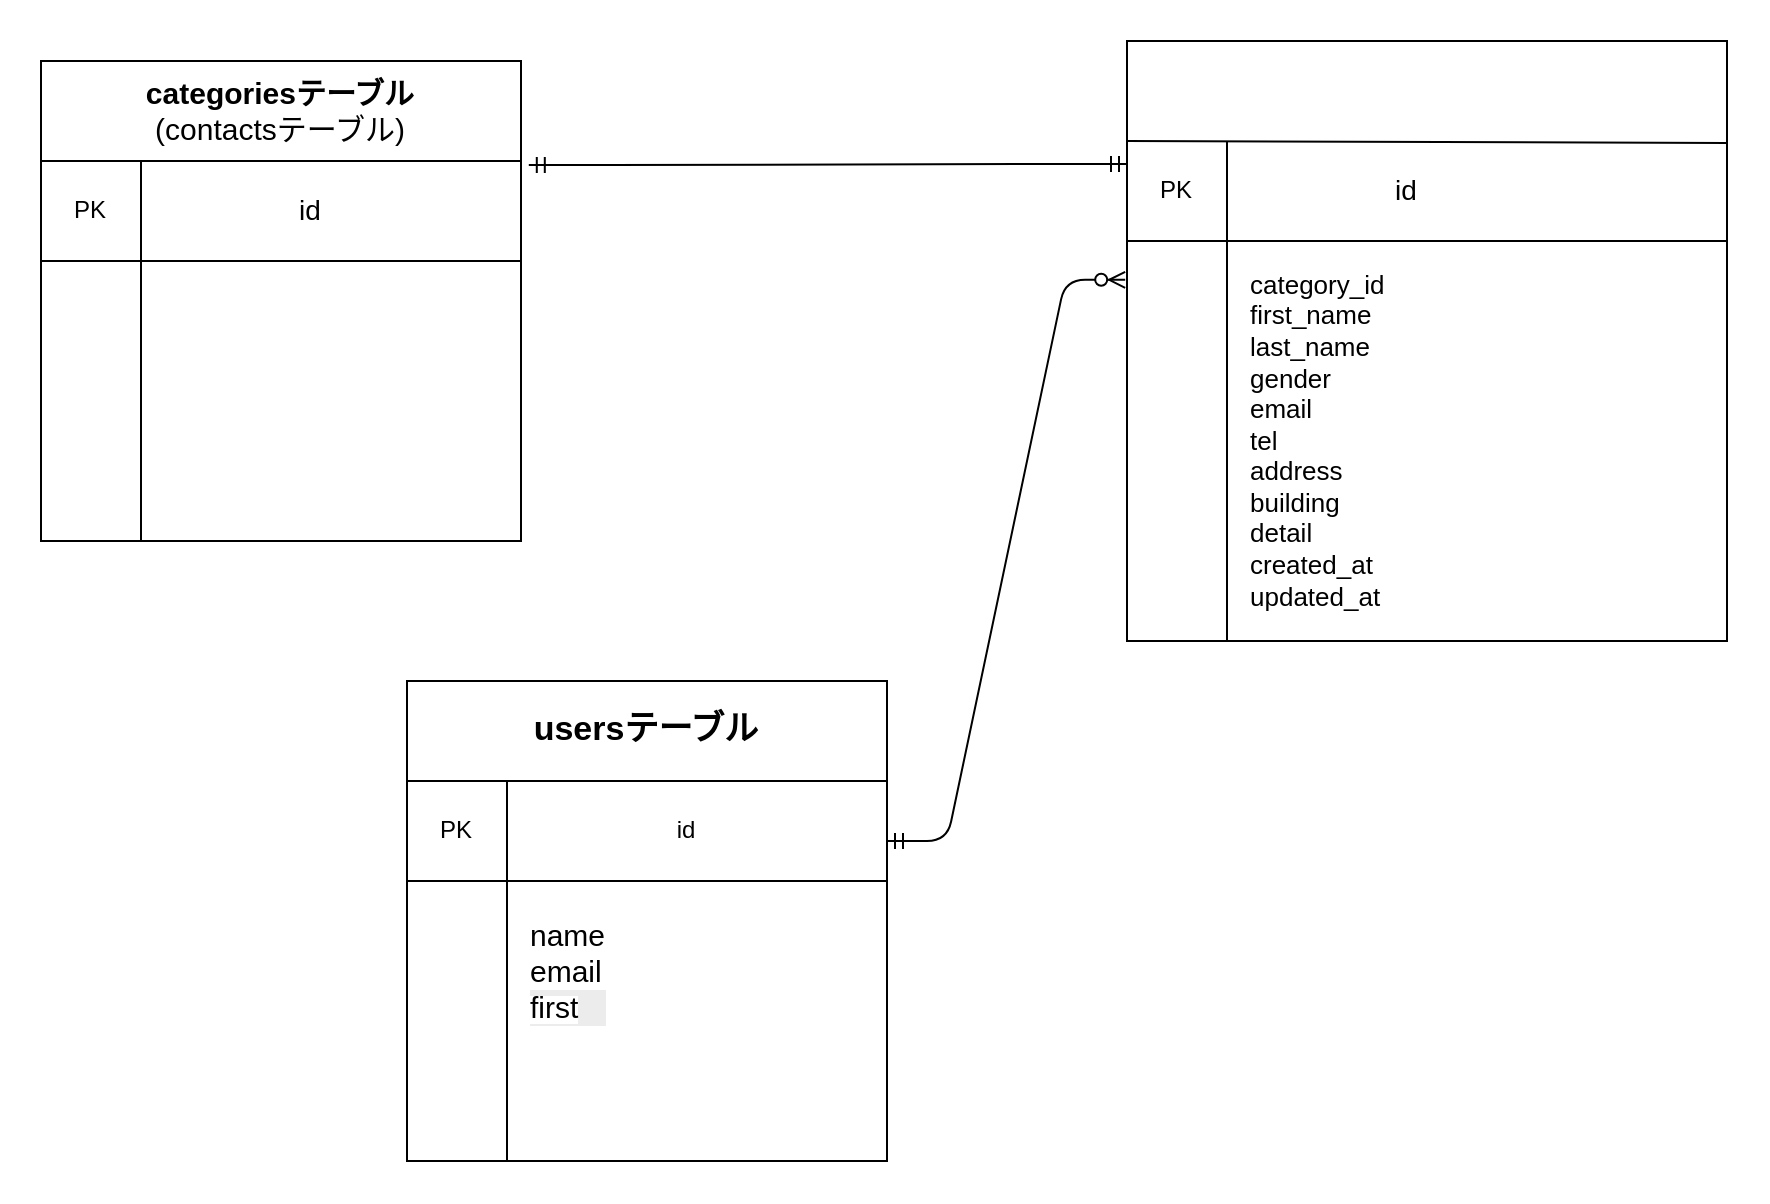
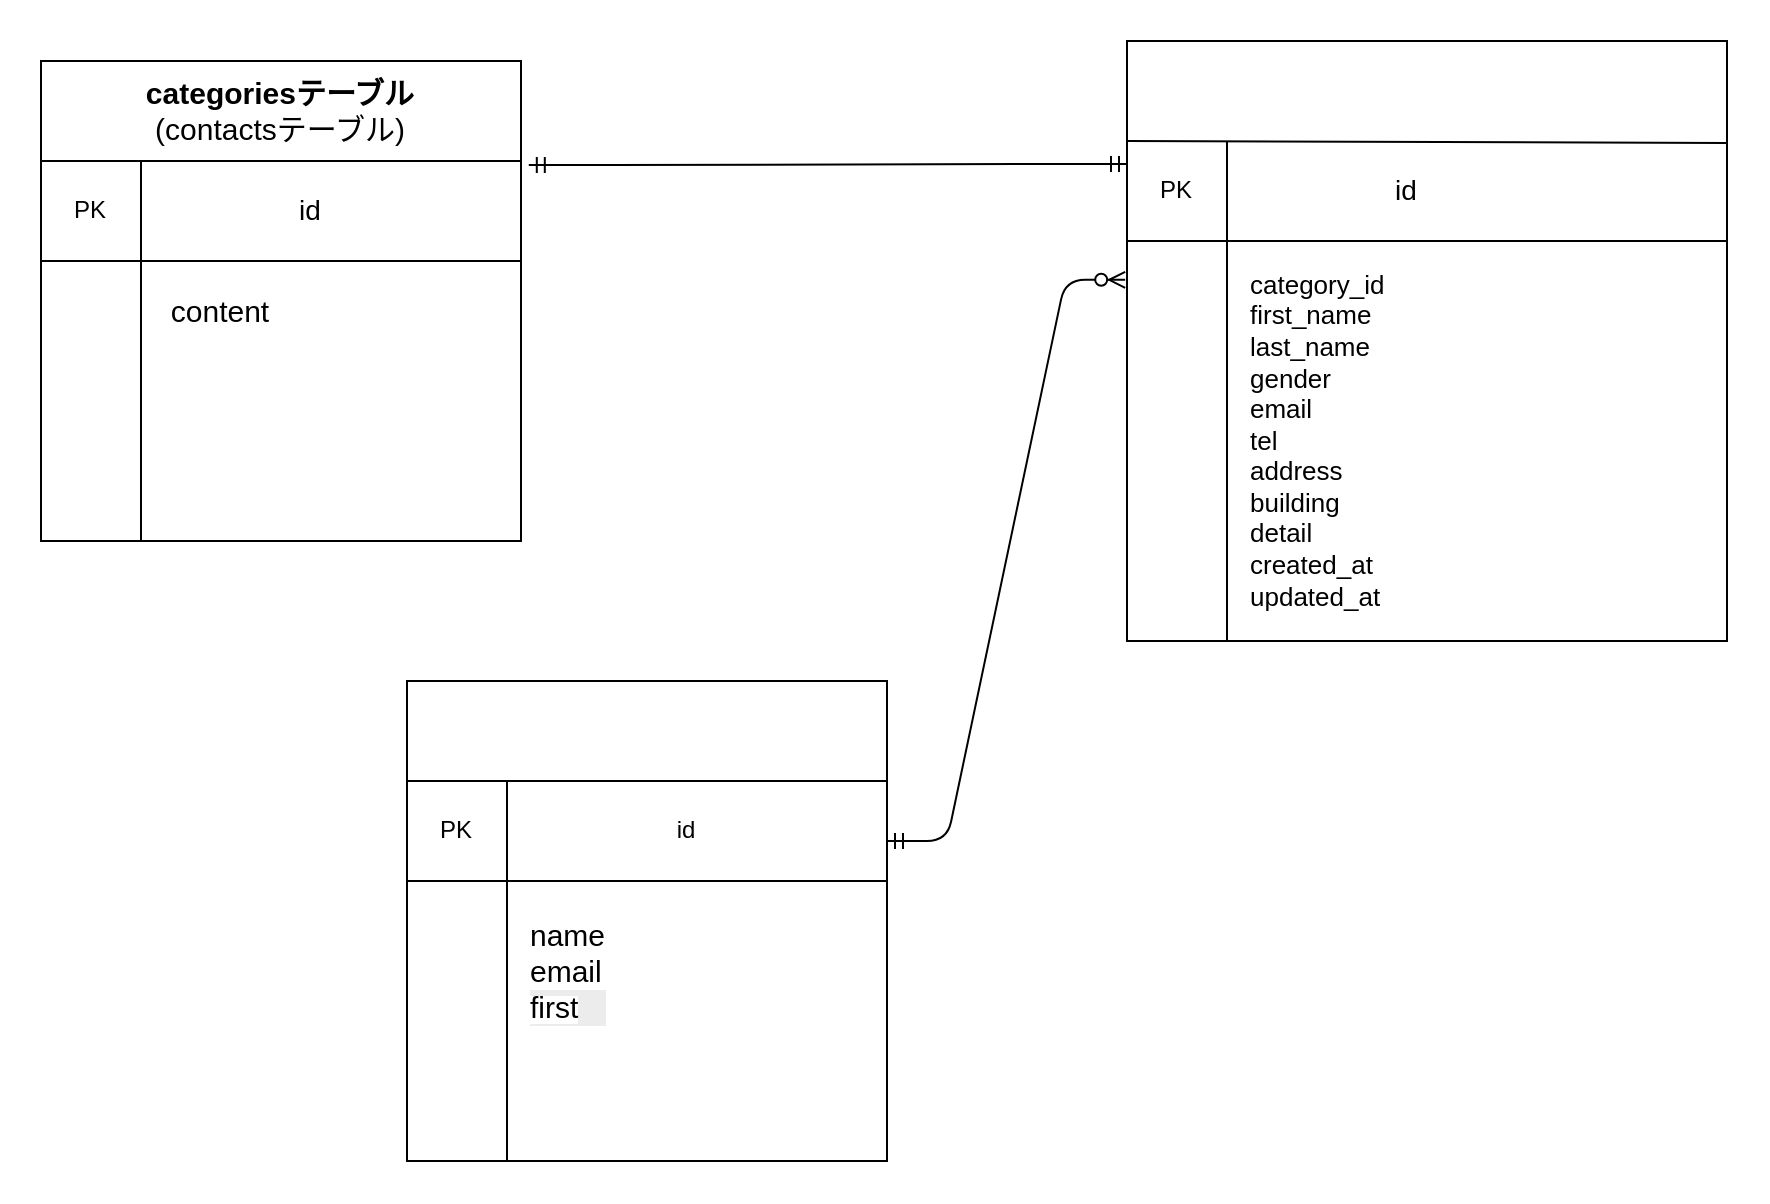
+ <mxCell id="10" value="&lt;font style=&quot;font-size: 15px;&quot;&gt;content&lt;/font&gt;" style="text;html=1;align=center;verticalAlign=middle;whiteSpace=wrap;rounded=0;" vertex="1" parent="2"><mxGeometry x="60" y="110" width="60" height="30" as="geometry" /></mxCell>
- <mxCell id="16" value="&lt;span style=&quot;color: rgb(0, 0, 0);&quot;&gt;usersテーブル&lt;/span&gt;" style="text;html=1;align=center;verticalAlign=middle;whiteSpace=wrap;rounded=0;fontStyle=1;fontSize=17;" vertex="1" parent="11"><mxGeometry x="50" y="10" width="140" height="30" as="geometry" /></mxCell>
